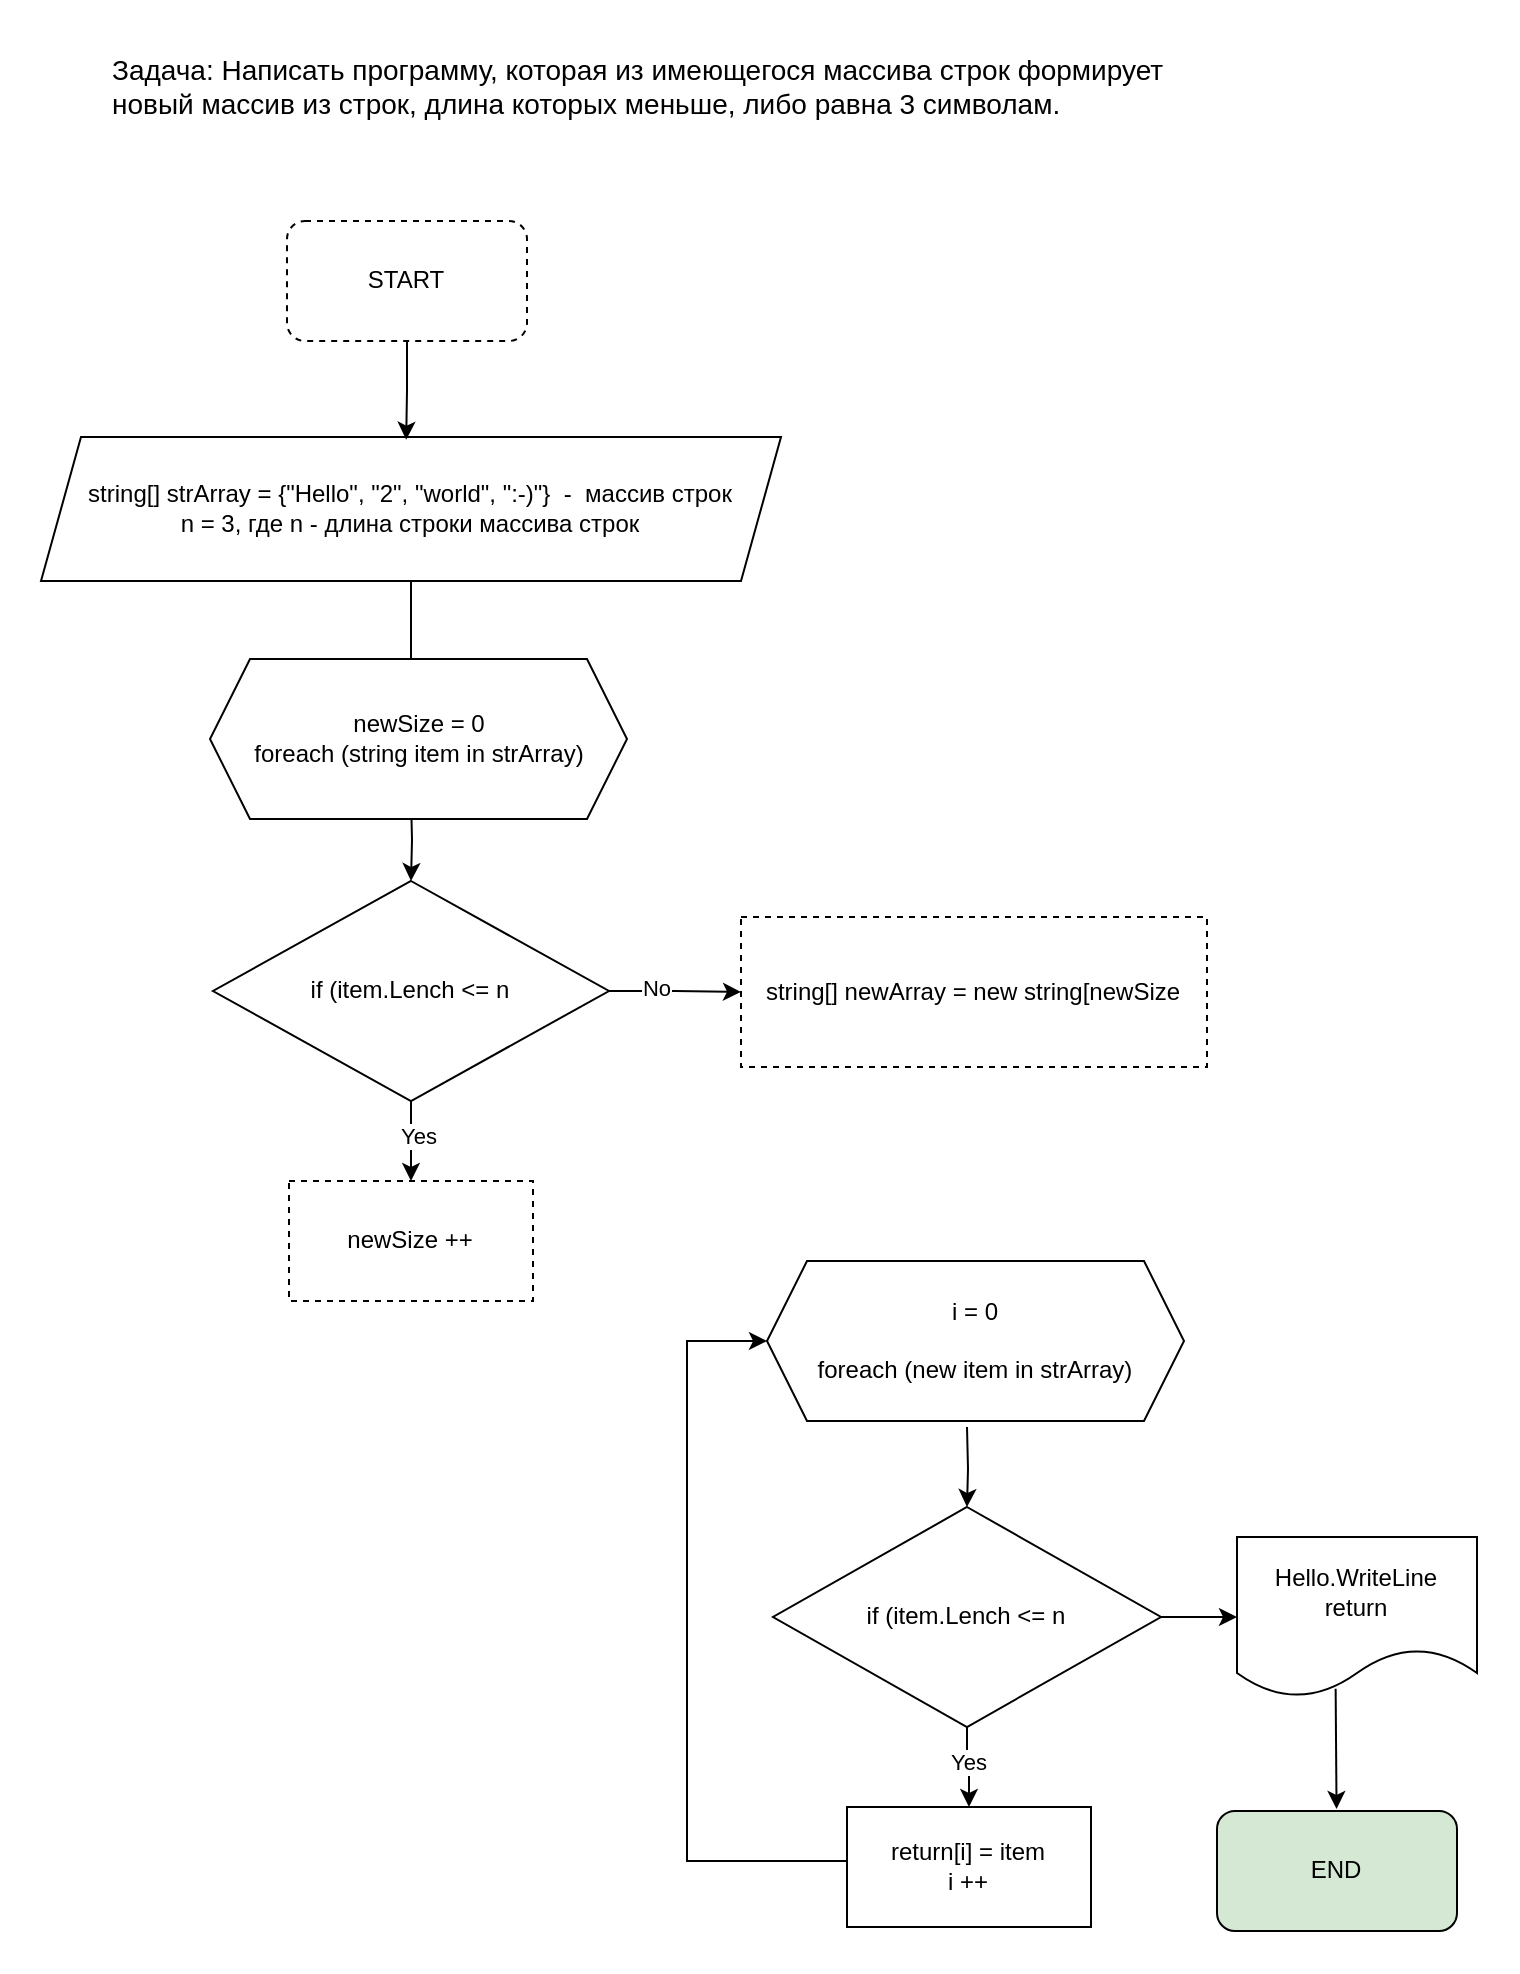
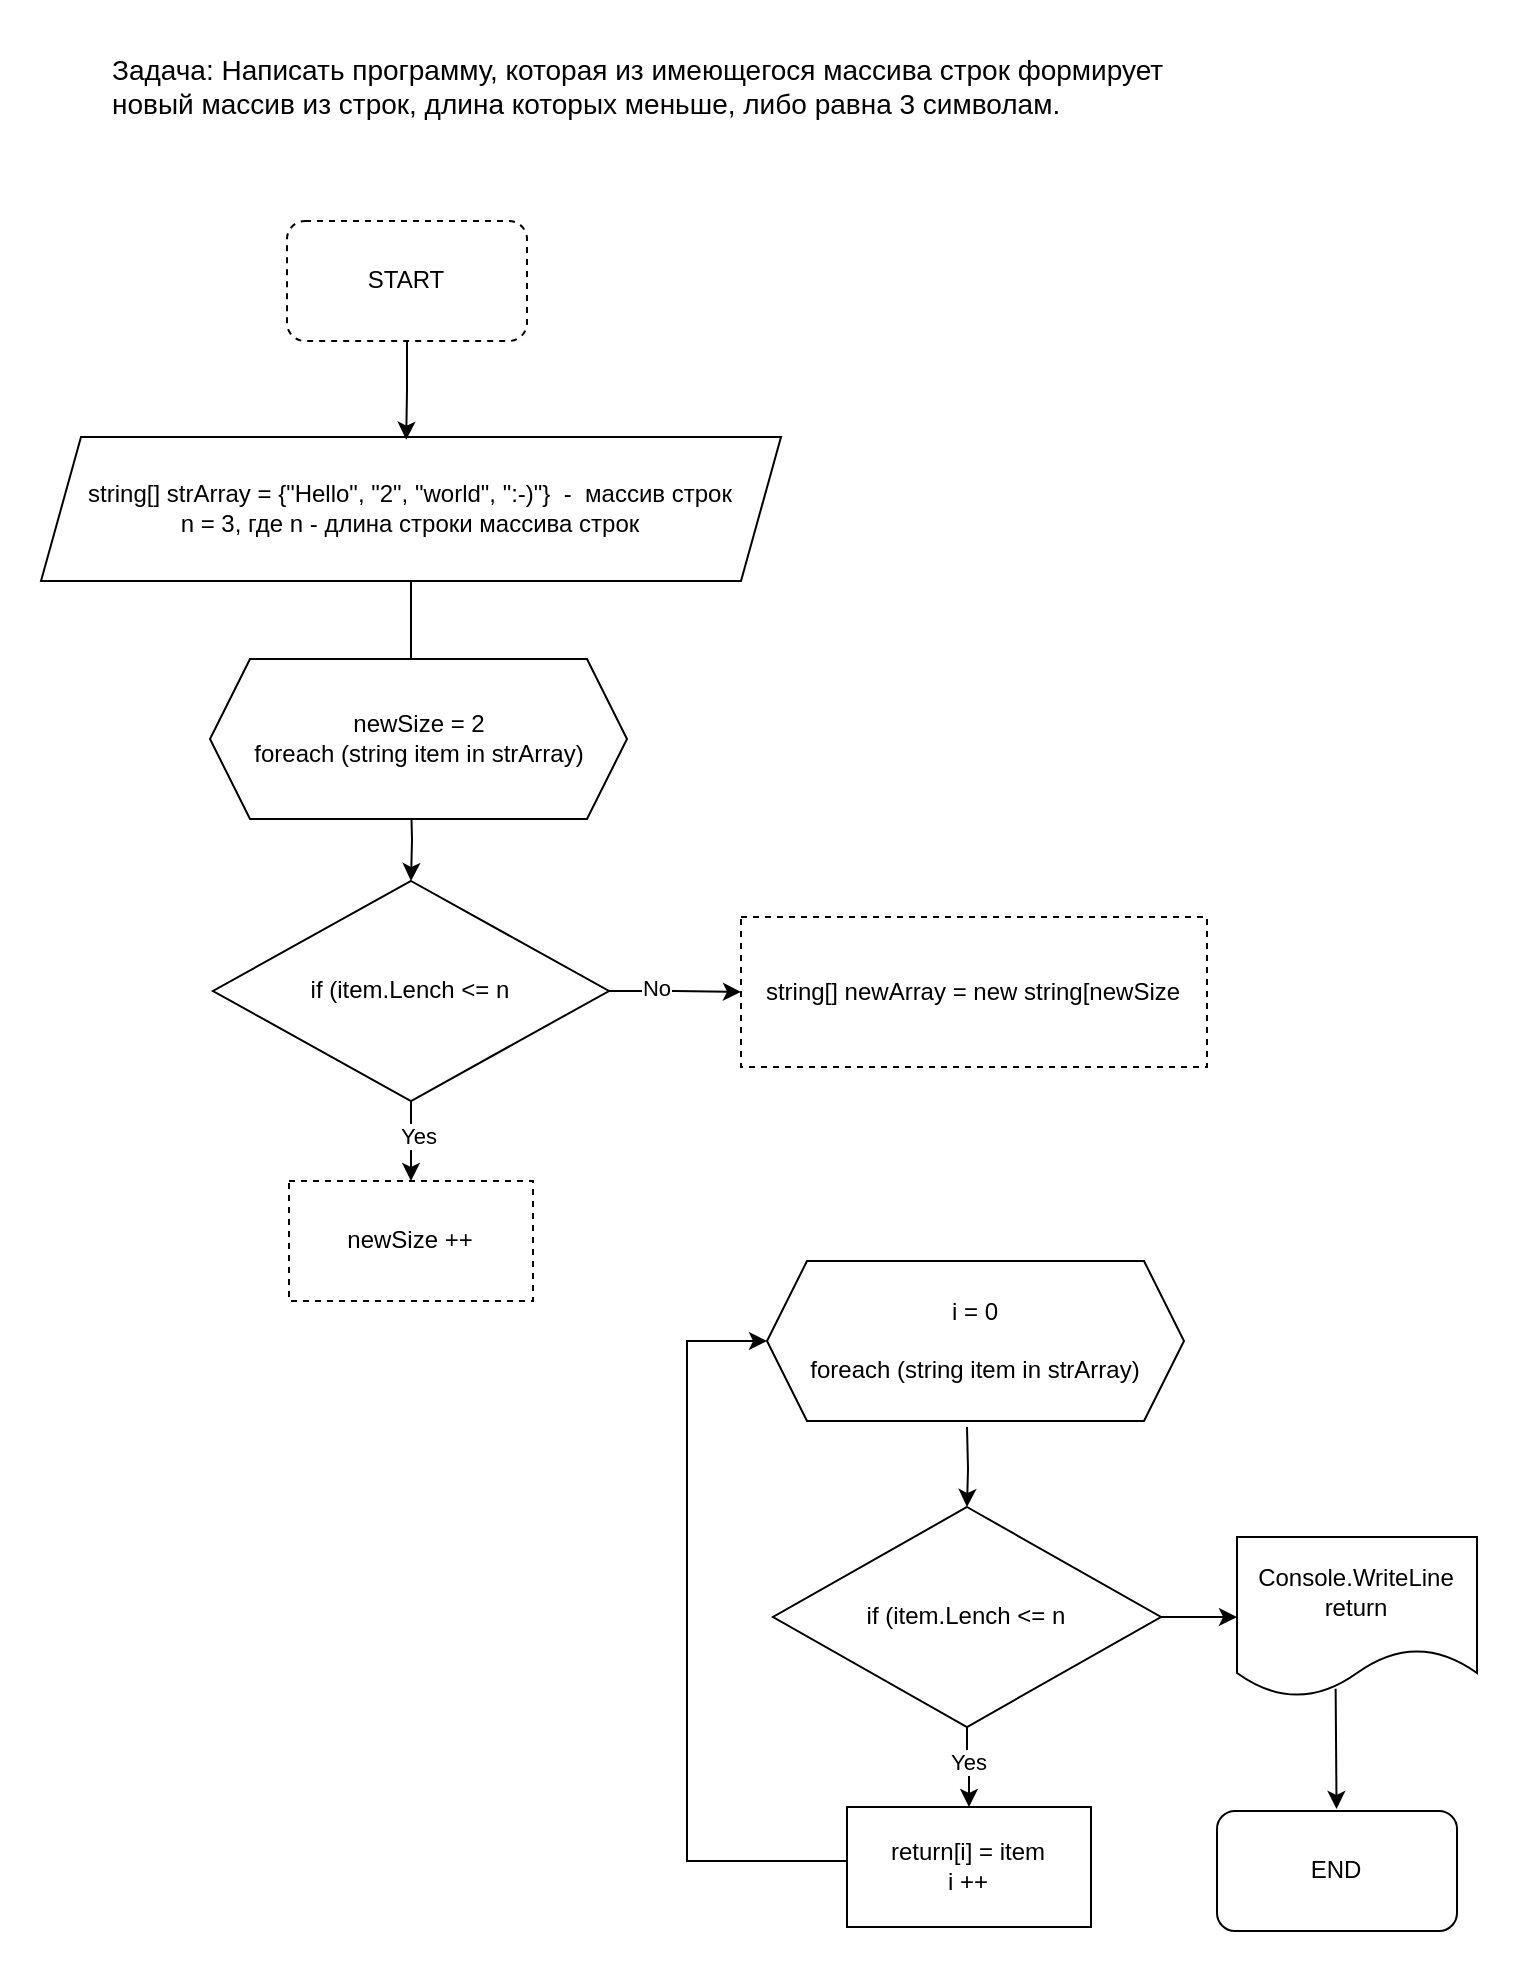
- <mxCell id="25" value="newSize = 0 &#10;foreach (string item in strArray)" style="shape=hexagon;perimeter=hexagonPerimeter2;whiteSpace=wrap;html=1;fixedSize=1;" vertex="1" parent="1"><mxGeometry x="104.5" y="329" width="208.5" height="80" as="geometry" /></mxCell>
+ <mxCell id="25" value="newSize = 2 &#10;foreach (string item in strArray)" style="shape=hexagon;perimeter=hexagonPerimeter2;whiteSpace=wrap;html=1;fixedSize=1;" vertex="1" parent="1"><mxGeometry x="104.5" y="329" width="208.5" height="80" as="geometry" /></mxCell>
- <mxCell id="26" value="i = 0&lt;br/&gt;&lt;br&gt;foreach (new item in strArray)" style="shape=hexagon;perimeter=hexagonPerimeter2;whiteSpace=wrap;html=1;fixedSize=1;" vertex="1" parent="1"><mxGeometry x="383" y="630" width="208.5" height="80" as="geometry" /></mxCell>
+ <mxCell id="26" value="i = 0&lt;br/&gt;&lt;br&gt;foreach (string item in strArray)" style="shape=hexagon;perimeter=hexagonPerimeter2;whiteSpace=wrap;html=1;fixedSize=1;" vertex="1" parent="1"><mxGeometry x="383" y="630" width="208.5" height="80" as="geometry" /></mxCell>
- <mxCell id="22" value="Hello.WriteLine&lt;br&gt;return" style="shape=document;whiteSpace=wrap;html=1;boundedLbl=1;" vertex="1" parent="1"><mxGeometry x="618" y="768" width="120" height="80" as="geometry" /></mxCell>
+ <mxCell id="22" value="Console.WriteLine&lt;br&gt;return" style="shape=document;whiteSpace=wrap;html=1;boundedLbl=1;" vertex="1" parent="1"><mxGeometry x="618" y="768" width="120" height="80" as="geometry" /></mxCell>
- <mxCell id="23" value="END" style="rounded=1;whiteSpace=wrap;html=1;fillColor=#d5e8d4;" vertex="1" parent="1"><mxGeometry x="608" y="905" width="120" height="60" as="geometry" /></mxCell>
+ <mxCell id="23" value="END" style="rounded=1;whiteSpace=wrap;html=1;" vertex="1" parent="1"><mxGeometry x="608" y="905" width="120" height="60" as="geometry" /></mxCell>
